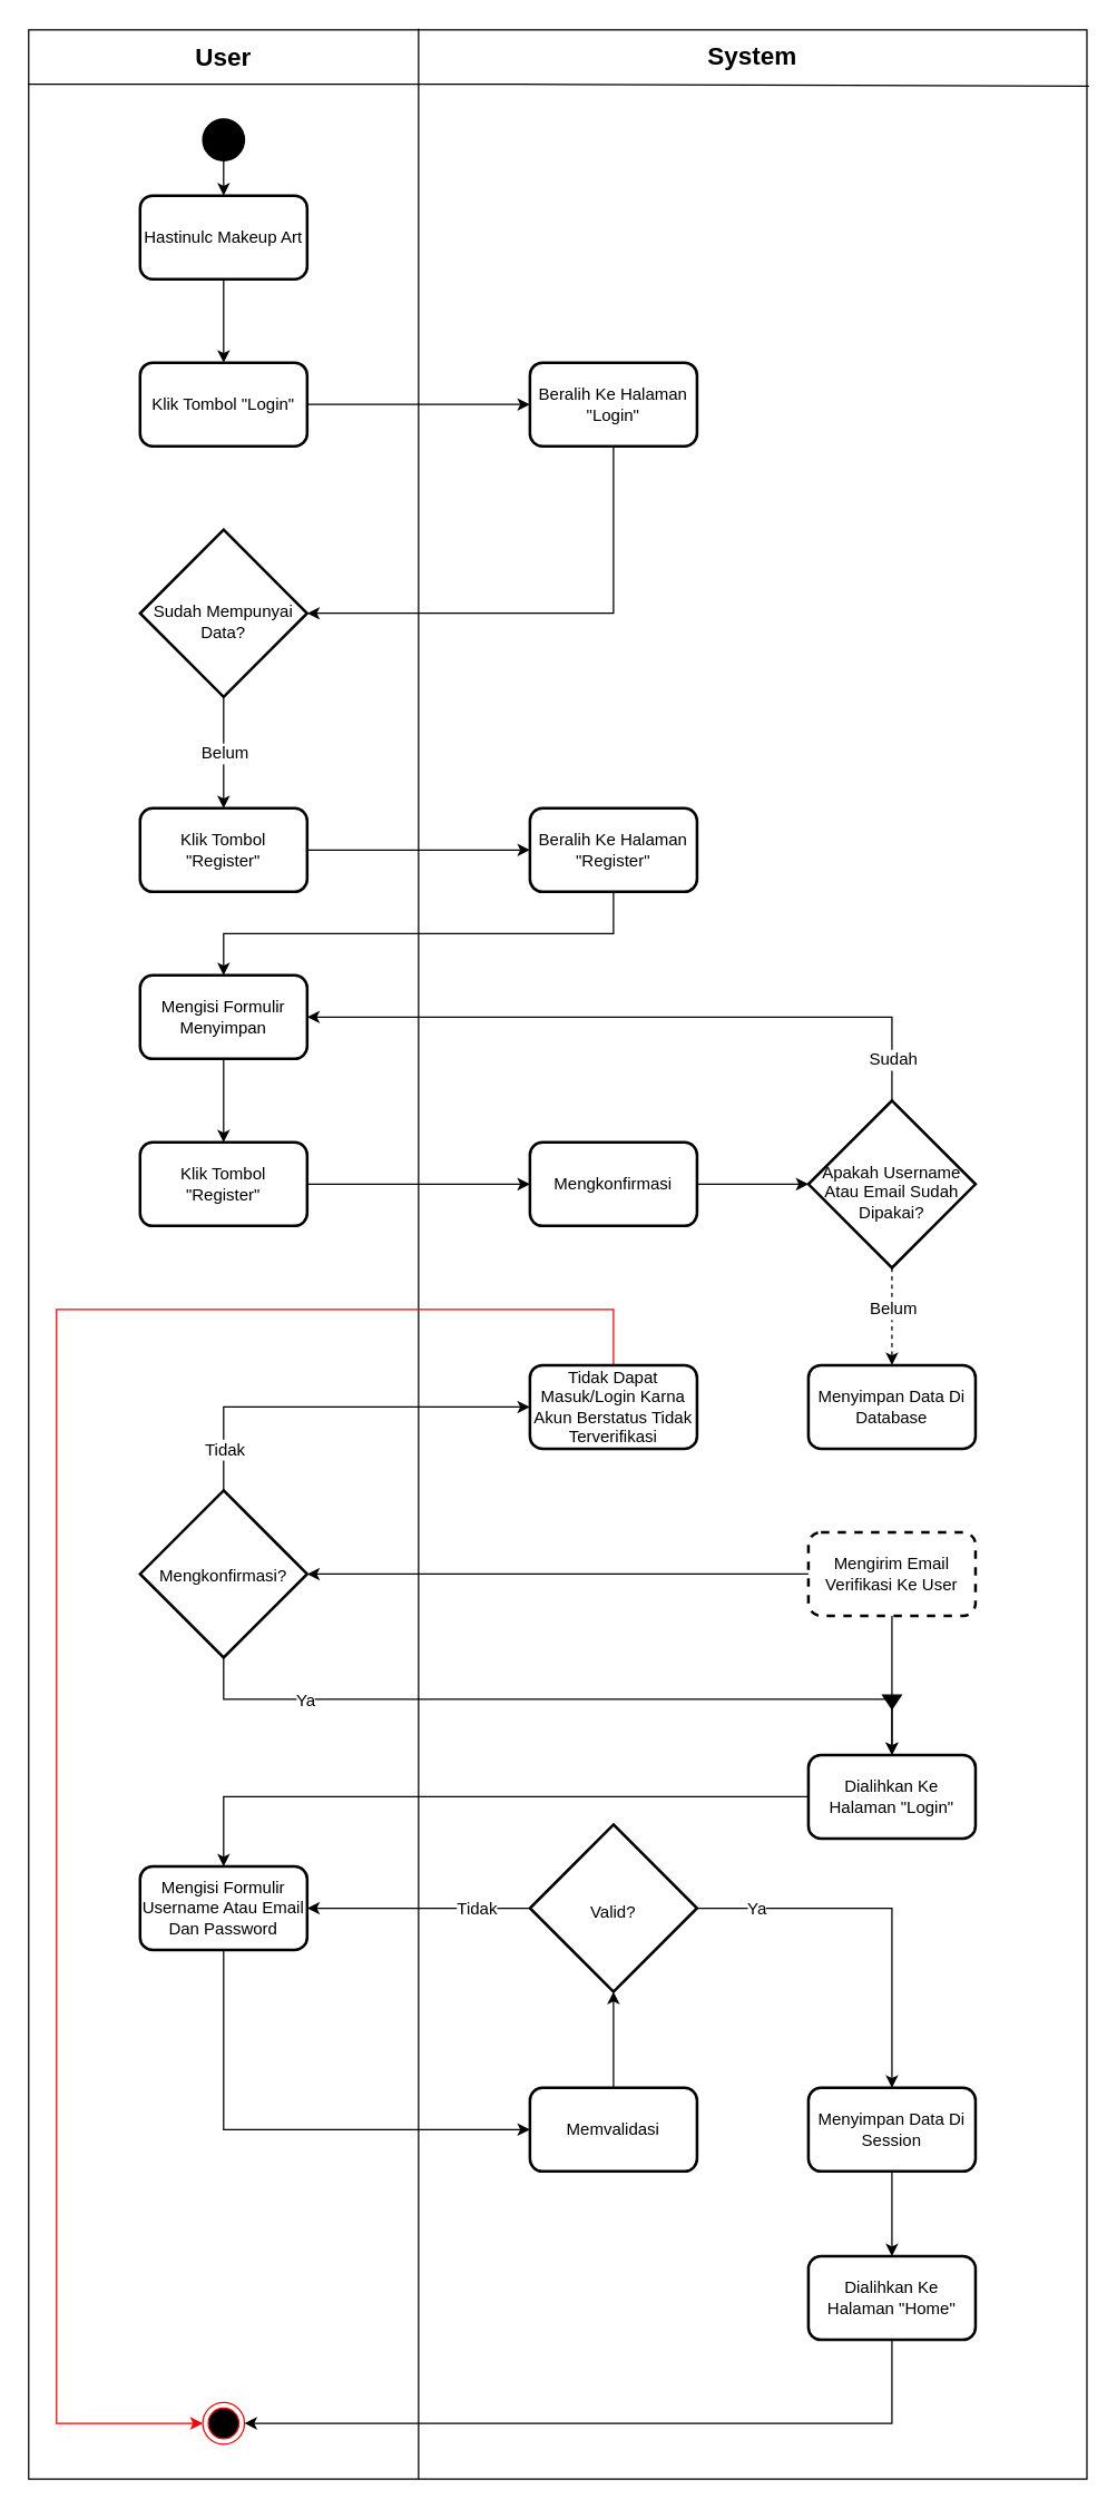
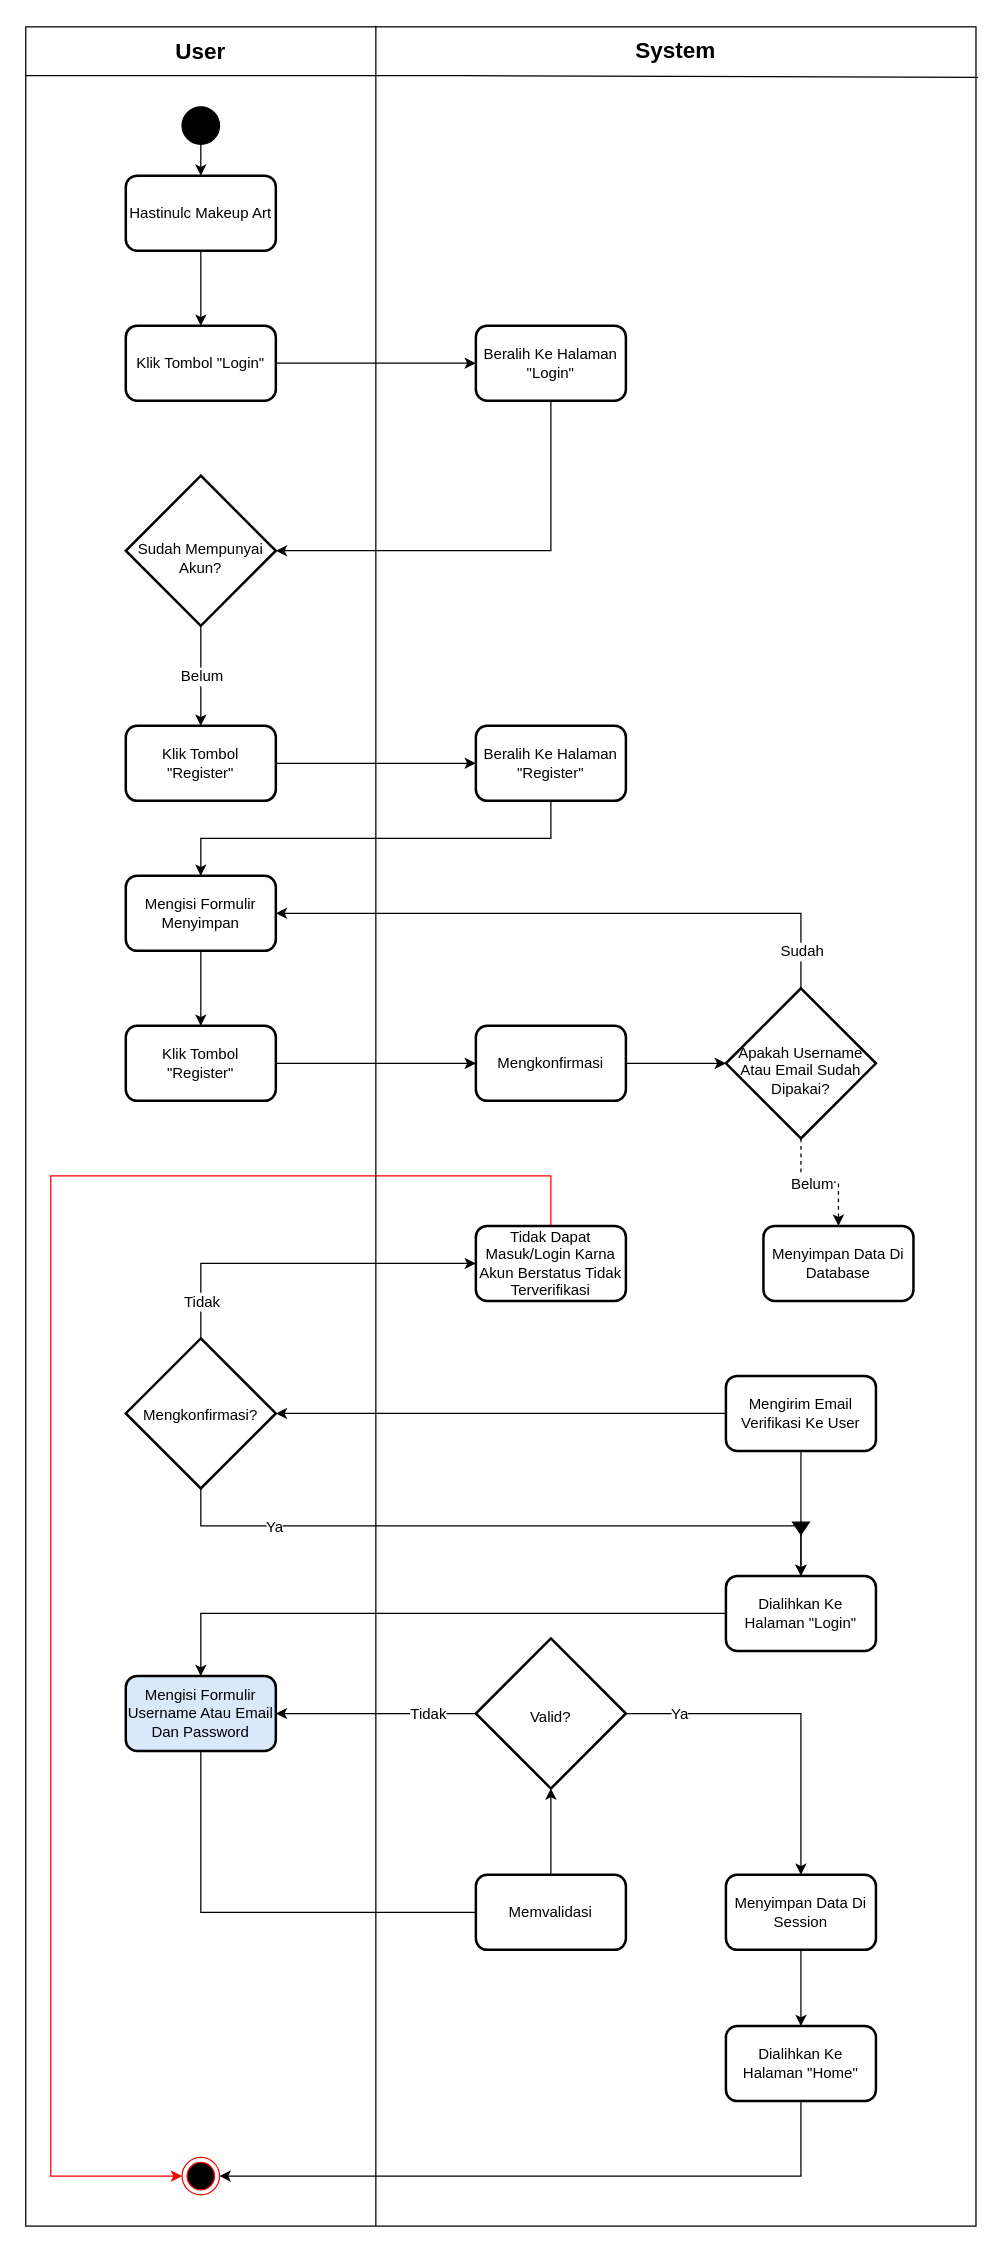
- <mxCell id="10" value="Sudah Mempunyai Data?" style="strokeWidth=2;html=1;shape=mxgraph.flowchart.decision;whiteSpace=wrap;spacingTop=12;fontSize=12;" parent="1" vertex="1"><mxGeometry x="100" y="380" width="120" height="120" as="geometry" /></mxCell>
+ <mxCell id="10" value="Sudah Mempunyai Akun?" style="strokeWidth=2;html=1;shape=mxgraph.flowchart.decision;whiteSpace=wrap;spacingTop=12;fontSize=12;" parent="1" vertex="1"><mxGeometry x="100" y="380" width="120" height="120" as="geometry" /></mxCell>
- <mxCell id="26" value="Menyimpan Data Di Database" style="rounded=1;whiteSpace=wrap;html=1;strokeWidth=2;fontSize=12;" parent="1" vertex="1"><mxGeometry x="580" y="980" width="120" height="60" as="geometry" /></mxCell>
+ <mxCell id="26" value="Menyimpan Data Di Database" style="rounded=1;whiteSpace=wrap;html=1;strokeWidth=2;fontSize=12;" parent="1" vertex="1"><mxGeometry x="610" y="980" width="120" height="60" as="geometry" /></mxCell>
- <mxCell id="47" value="Mengirim Email Verifikasi Ke User" style="rounded=1;whiteSpace=wrap;html=1;strokeWidth=2;fontSize=12;dashed=1;" parent="1" vertex="1"><mxGeometry x="580" y="1100" width="120" height="60" as="geometry" /></mxCell>
+ <mxCell id="47" value="Mengirim Email Verifikasi Ke User" style="rounded=1;whiteSpace=wrap;html=1;strokeWidth=2;fontSize=12;" parent="1" vertex="1"><mxGeometry x="580" y="1100" width="120" height="60" as="geometry" /></mxCell>
- <mxCell id="16" value="Mengisi Formulir Username Atau Email Dan Password" style="rounded=1;whiteSpace=wrap;html=1;strokeWidth=2;fontSize=12;" parent="1" vertex="1"><mxGeometry x="100" y="1340" width="120" height="60" as="geometry" /></mxCell>
+ <mxCell id="16" value="Mengisi Formulir Username Atau Email Dan Password" style="rounded=1;whiteSpace=wrap;html=1;strokeWidth=2;fontSize=12;fillColor=#dae8fc;" parent="1" vertex="1"><mxGeometry x="100" y="1340" width="120" height="60" as="geometry" /></mxCell>
- <mxCell id="15" style="edgeStyle=orthogonalEdgeStyle;rounded=0;orthogonalLoop=1;jettySize=auto;html=1;entryX=0;entryY=0.5;entryDx=0;entryDy=0;fontSize=12;" parent="1" source="16" target="18" edge="1"><mxGeometry relative="1" as="geometry"><Array as="points"><mxPoint x="160" y="1529" /></Array></mxGeometry></mxCell>
+ <mxCell id="15" style="edgeStyle=orthogonalEdgeStyle;rounded=0;orthogonalLoop=1;jettySize=auto;html=1;entryX=0;entryY=0.5;entryDx=0;entryDy=0;fontSize=12;endArrow=none;" parent="1" source="16" target="18" edge="1"><mxGeometry relative="1" as="geometry"><Array as="points"><mxPoint x="160" y="1529" /></Array></mxGeometry></mxCell>
